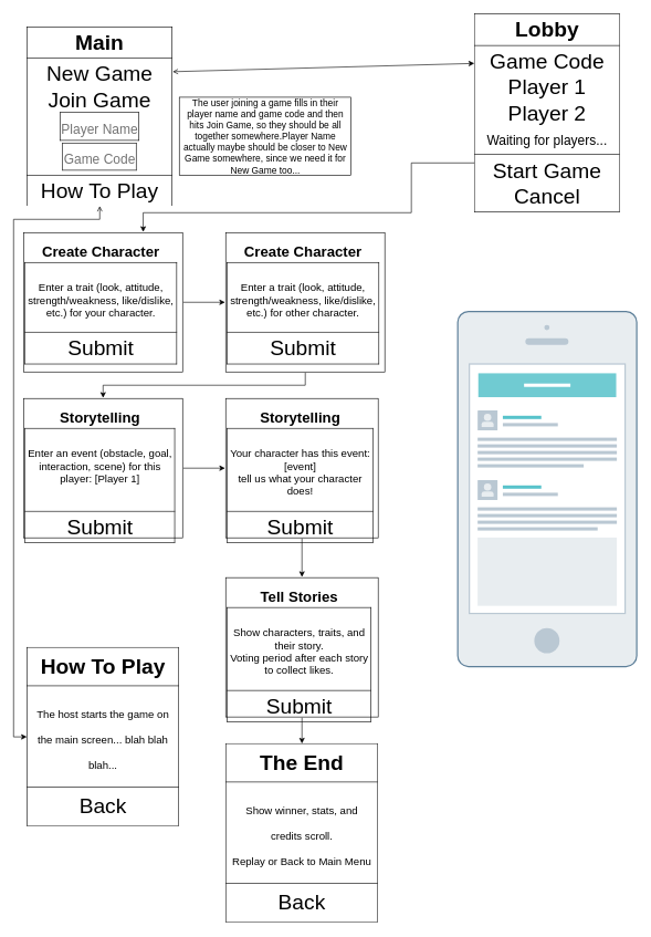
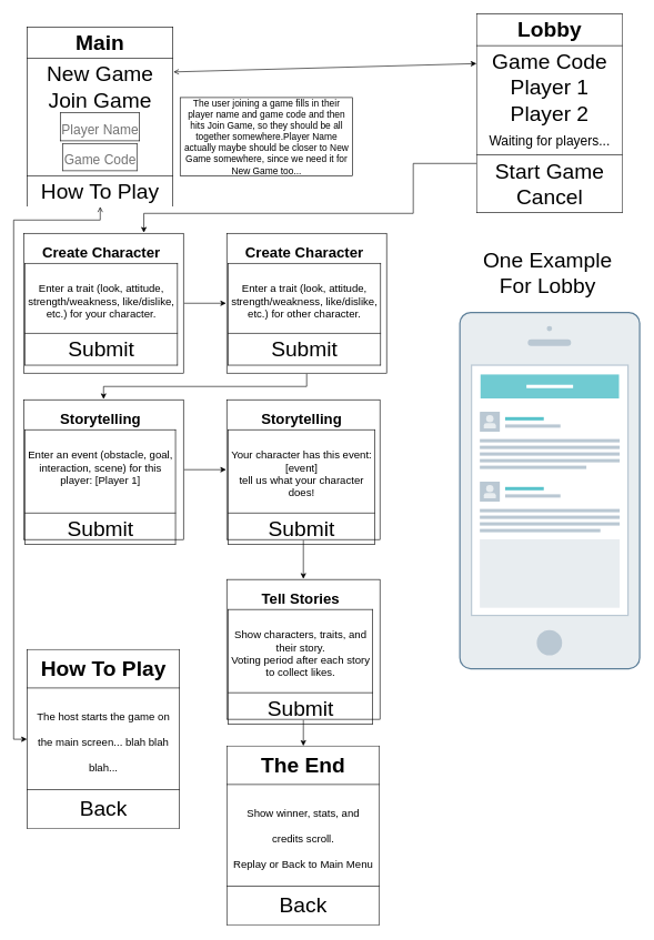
+ <mxCell id="33" value="One Example For Lobby" style="text;html=1;strokeColor=none;fillColor=none;align=center;verticalAlign=middle;whiteSpace=wrap;rounded=0;fontSize=32;" vertex="1" parent="1"><mxGeometry x="702" y="359" width="240" height="100" as="geometry" /></mxCell>
